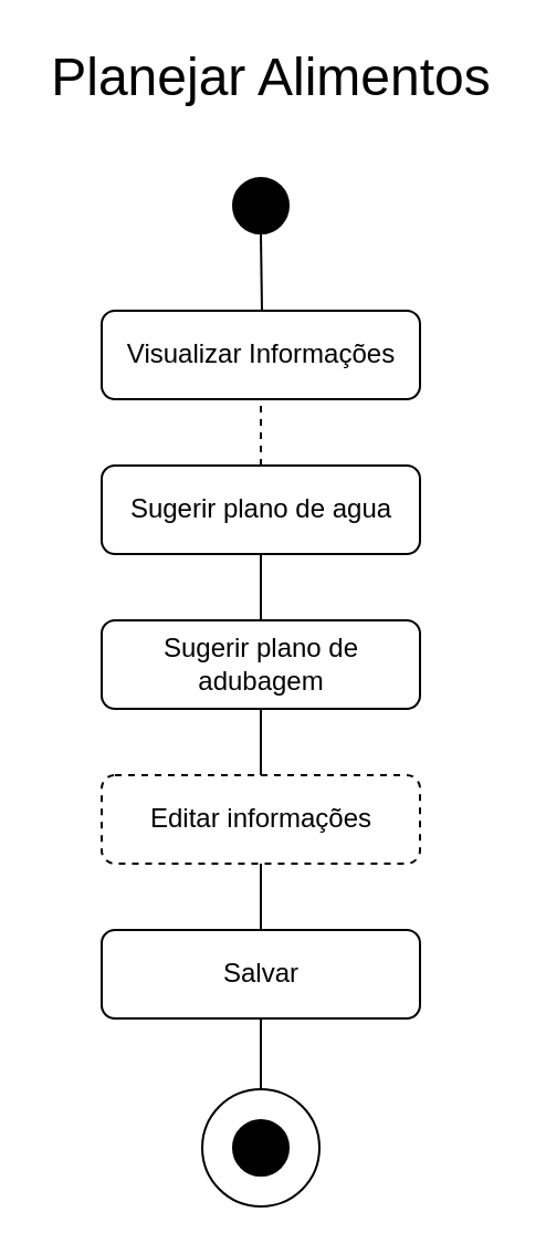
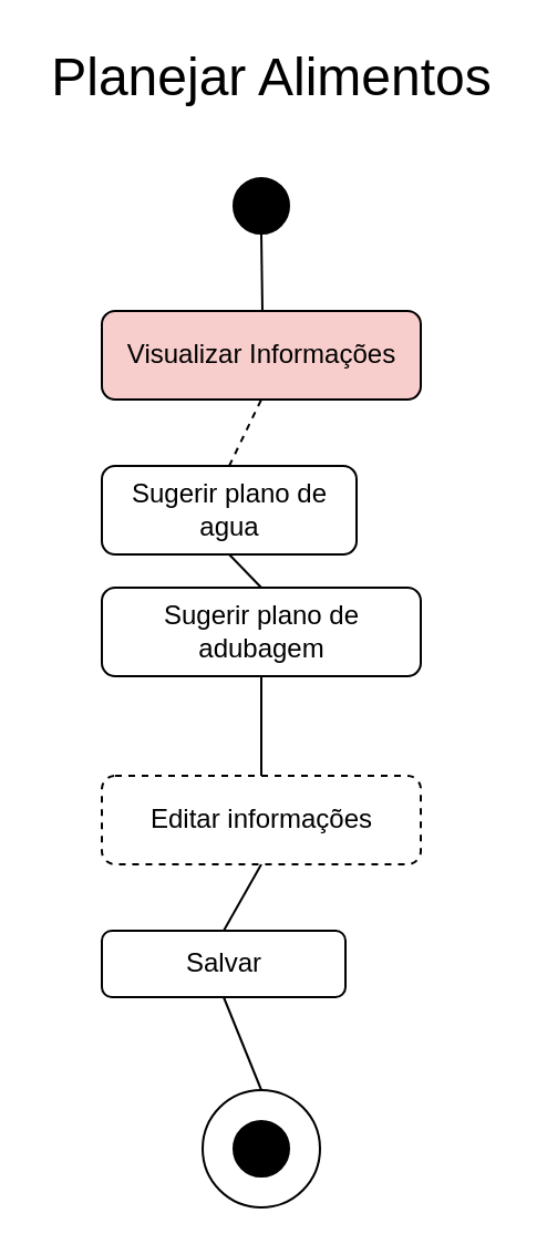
- <mxCell id="4" value="Visualizar Informações" style="rounded=1;whiteSpace=wrap;html=1;" parent="1" vertex="1"><mxGeometry x="45.5" y="140" width="144" height="40" as="geometry" /></mxCell>
+ <mxCell id="4" value="Visualizar Informações" style="rounded=1;whiteSpace=wrap;html=1;fillColor=#f8cecc;" parent="1" vertex="1"><mxGeometry x="45.5" y="140" width="144" height="40" as="geometry" /></mxCell>
- <mxCell id="6" value="Sugerir plano de agua" style="rounded=1;whiteSpace=wrap;html=1;" parent="1" vertex="1"><mxGeometry x="45.5" y="210" width="144" height="40" as="geometry" /></mxCell>
+ <mxCell id="6" value="Sugerir plano de agua" style="rounded=1;whiteSpace=wrap;html=1;" parent="1" vertex="1"><mxGeometry x="45.5" y="210" width="115" height="40" as="geometry" /></mxCell>
- <mxCell id="7" value="Sugerir plano de adubagem" style="rounded=1;whiteSpace=wrap;html=1;" parent="1" vertex="1"><mxGeometry x="45.5" y="280" width="144" height="40" as="geometry" /></mxCell>
+ <mxCell id="7" value="Sugerir plano de adubagem" style="rounded=1;whiteSpace=wrap;html=1;" parent="1" vertex="1"><mxGeometry x="45.5" y="265" width="144" height="40" as="geometry" /></mxCell>
- <mxCell id="9" value="Salvar" style="rounded=1;whiteSpace=wrap;html=1;" parent="1" vertex="1"><mxGeometry x="45.5" y="420" width="144" height="40" as="geometry" /></mxCell>
+ <mxCell id="9" value="Salvar" style="rounded=1;whiteSpace=wrap;html=1;" parent="1" vertex="1"><mxGeometry x="45.5" y="420" width="110" height="30" as="geometry" /></mxCell>
